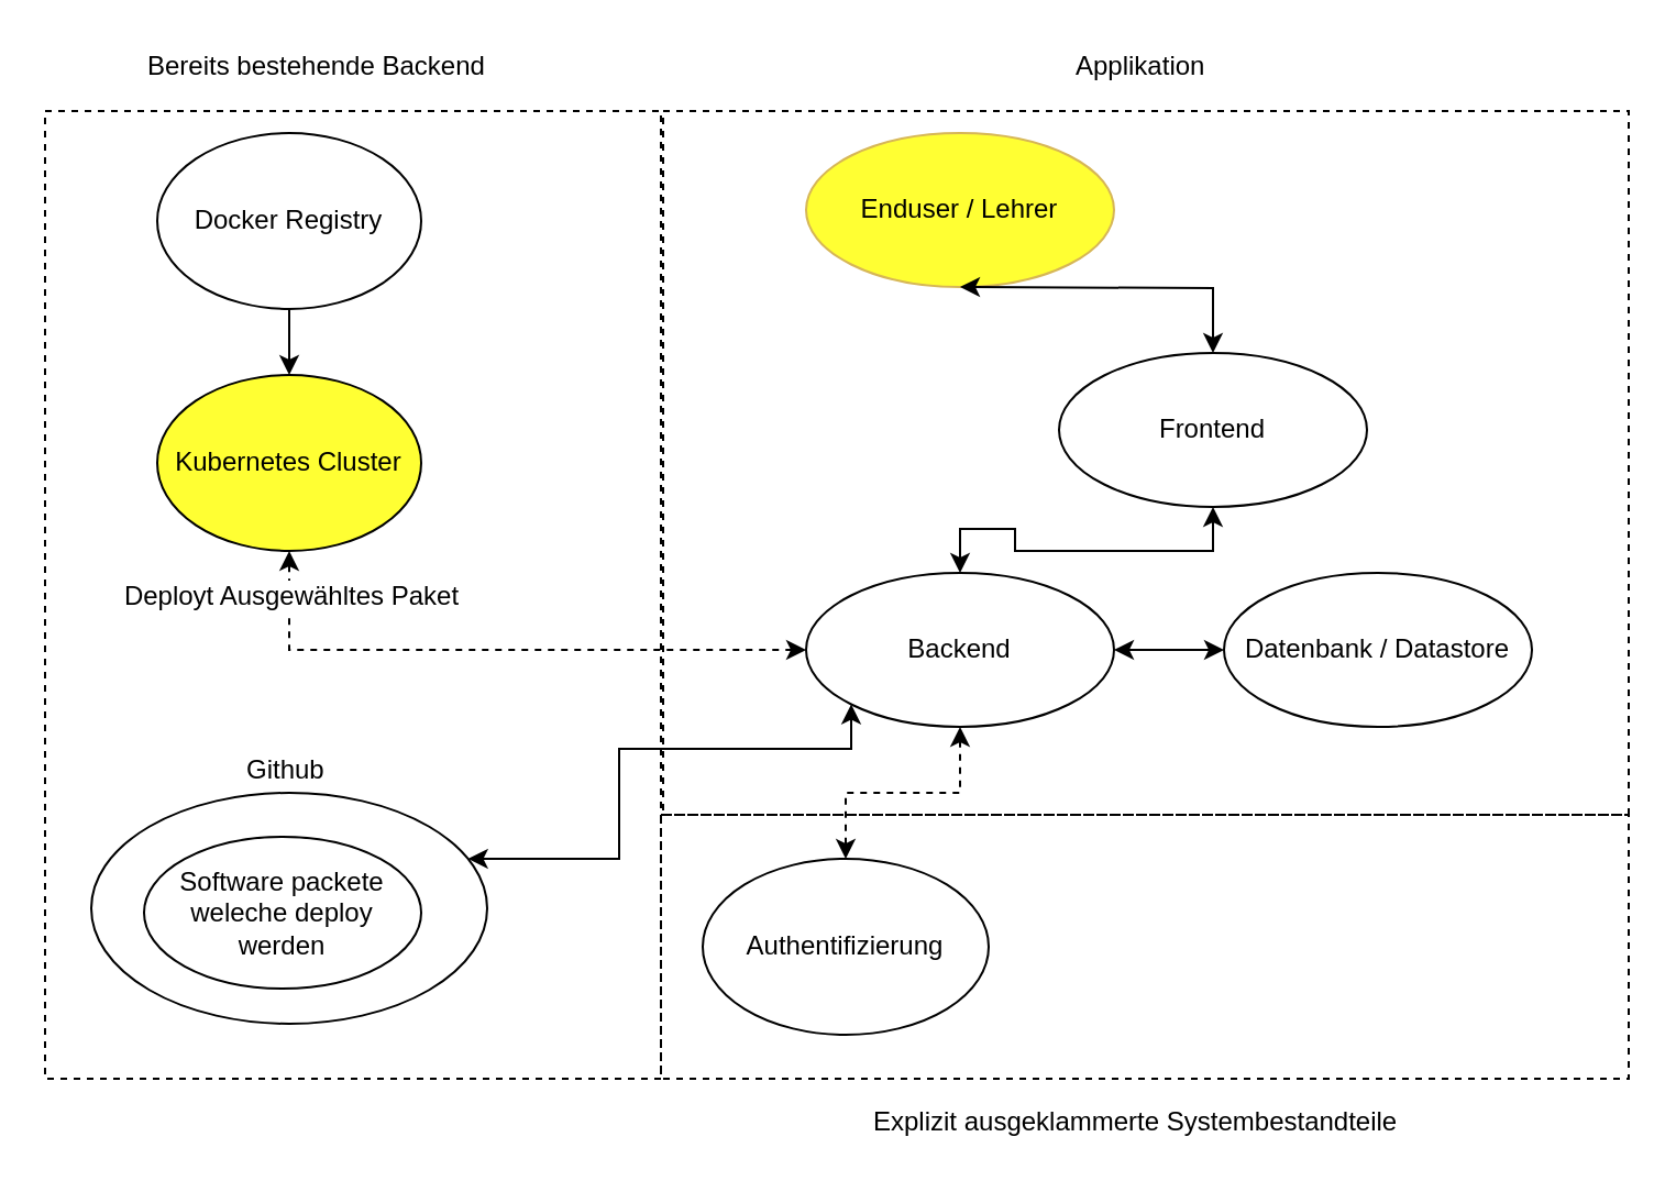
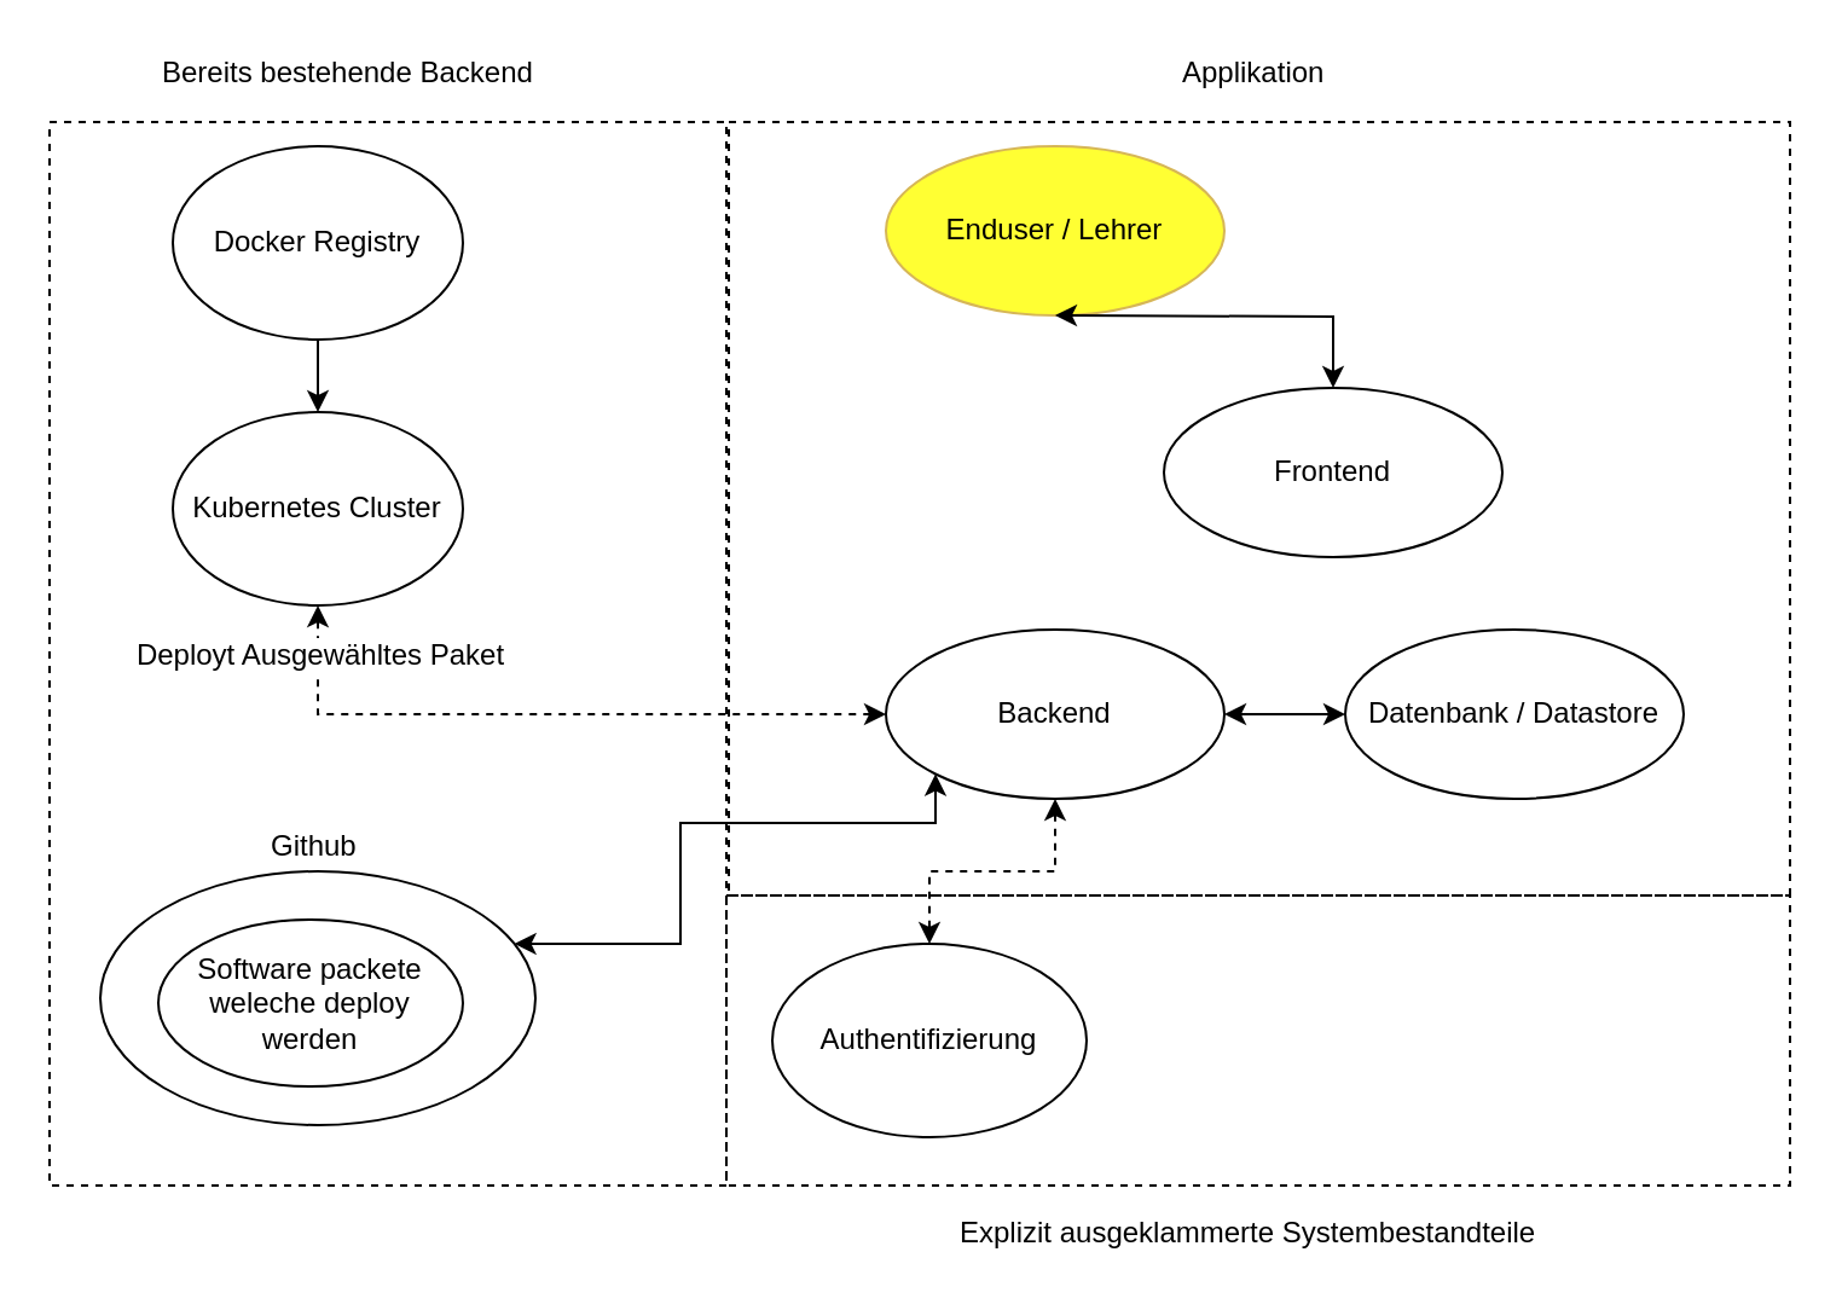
- <mxCell id="8" value="Kubernetes Cluster" style="ellipse;whiteSpace=wrap;html=1;fillColor=#ffff33;" parent="1" vertex="1"><mxGeometry x="71" y="170" width="120" height="80" as="geometry" /></mxCell>
+ <mxCell id="8" value="Kubernetes Cluster" style="ellipse;whiteSpace=wrap;html=1;" parent="1" vertex="1"><mxGeometry x="71" y="170" width="120" height="80" as="geometry" /></mxCell>
- <mxCell id="5" style="edgeStyle=orthogonalEdgeStyle;rounded=0;orthogonalLoop=1;jettySize=auto;html=1;exitX=0.5;exitY=1;exitDx=0;exitDy=0;entryX=0.5;entryY=0;entryDx=0;entryDy=0;startArrow=classic;startFill=1;" parent="1" source="6" target="14" edge="1"><mxGeometry relative="1" as="geometry" /></mxCell>
